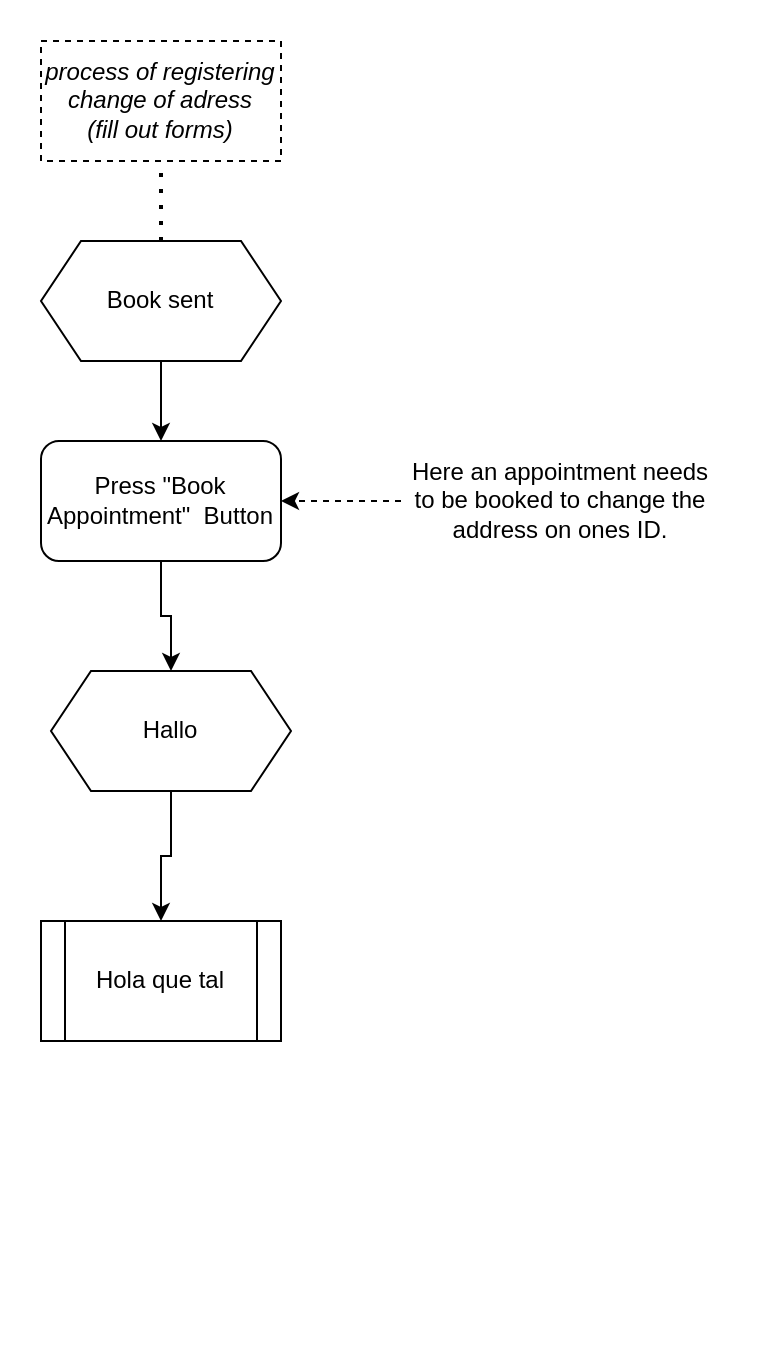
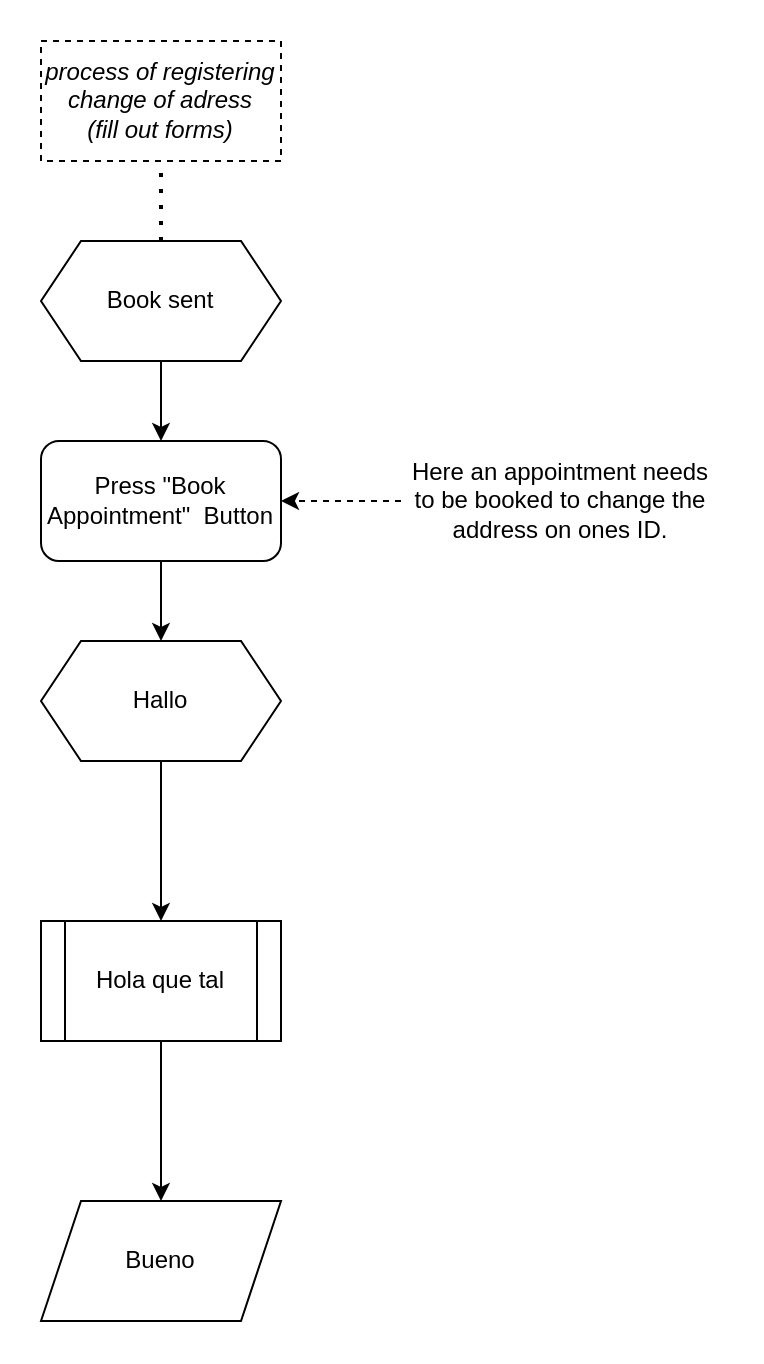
- <mxCell id="11" value="Hallo" style="shape=hexagon;perimeter=hexagonPerimeter2;whiteSpace=wrap;html=1;fixedSize=1;" parent="1" vertex="1"><mxGeometry x="25" y="335" width="120" height="60" as="geometry" /></mxCell>
+ <mxCell id="11" value="Hallo" style="shape=hexagon;perimeter=hexagonPerimeter2;whiteSpace=wrap;html=1;fixedSize=1;" parent="1" vertex="1"><mxGeometry x="20" y="320" width="120" height="60" as="geometry" /></mxCell>
+ <mxCell id="12" value="" style="edgeStyle=orthogonalEdgeStyle;rounded=0;orthogonalLoop=1;jettySize=auto;html=1;" edge="1" parent="1" source="13" target="14"><mxGeometry relative="1" as="geometry" /></mxCell>
+ <mxCell id="14" value="Bueno" style="shape=parallelogram;perimeter=parallelogramPerimeter;whiteSpace=wrap;html=1;fixedSize=1;" vertex="1" parent="1"><mxGeometry x="20" y="600" width="120" height="60" as="geometry" /></mxCell>
